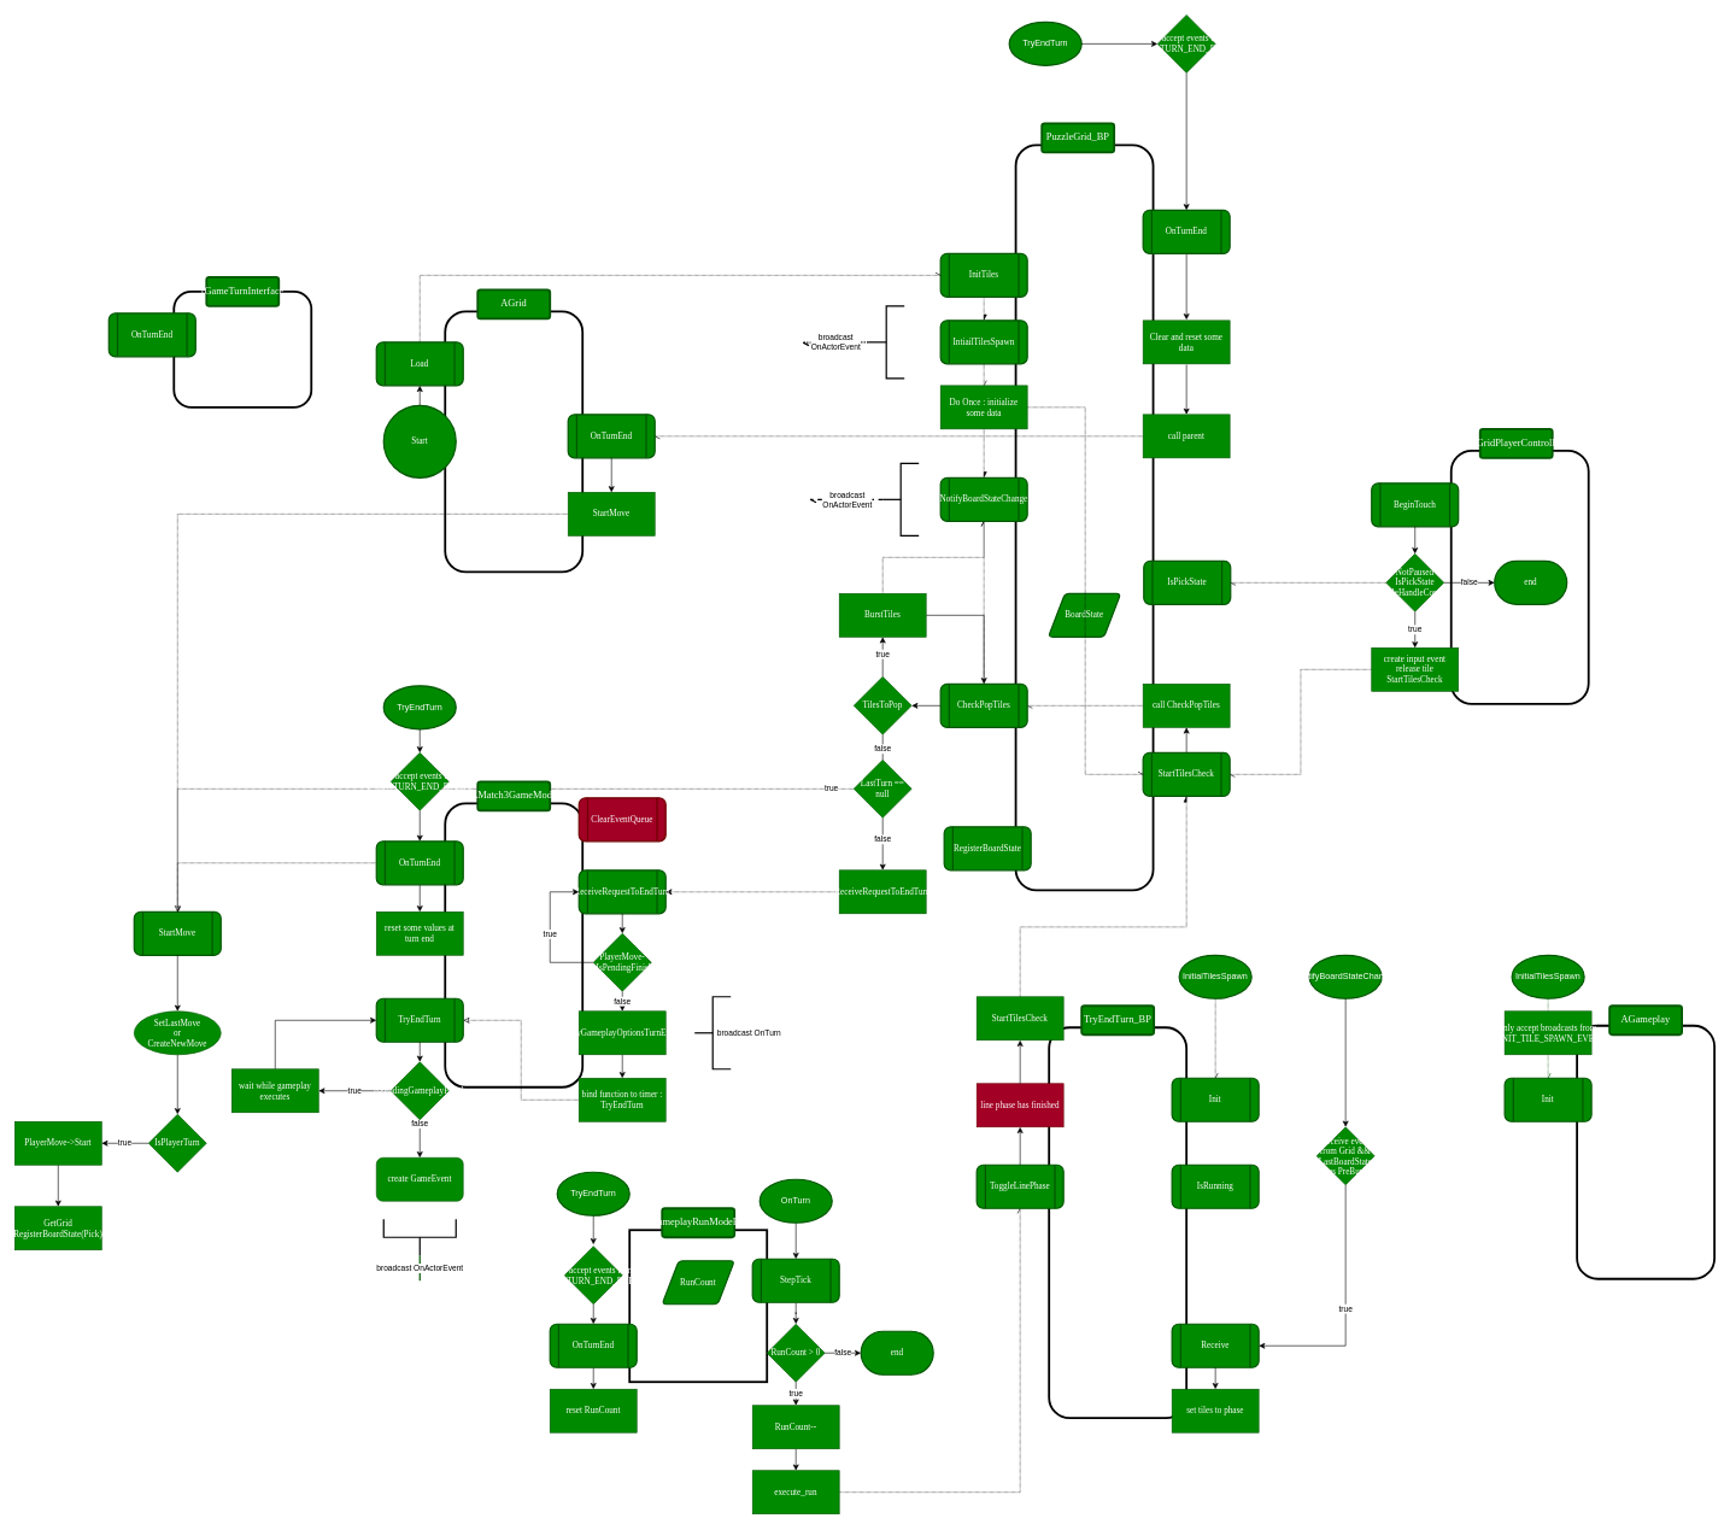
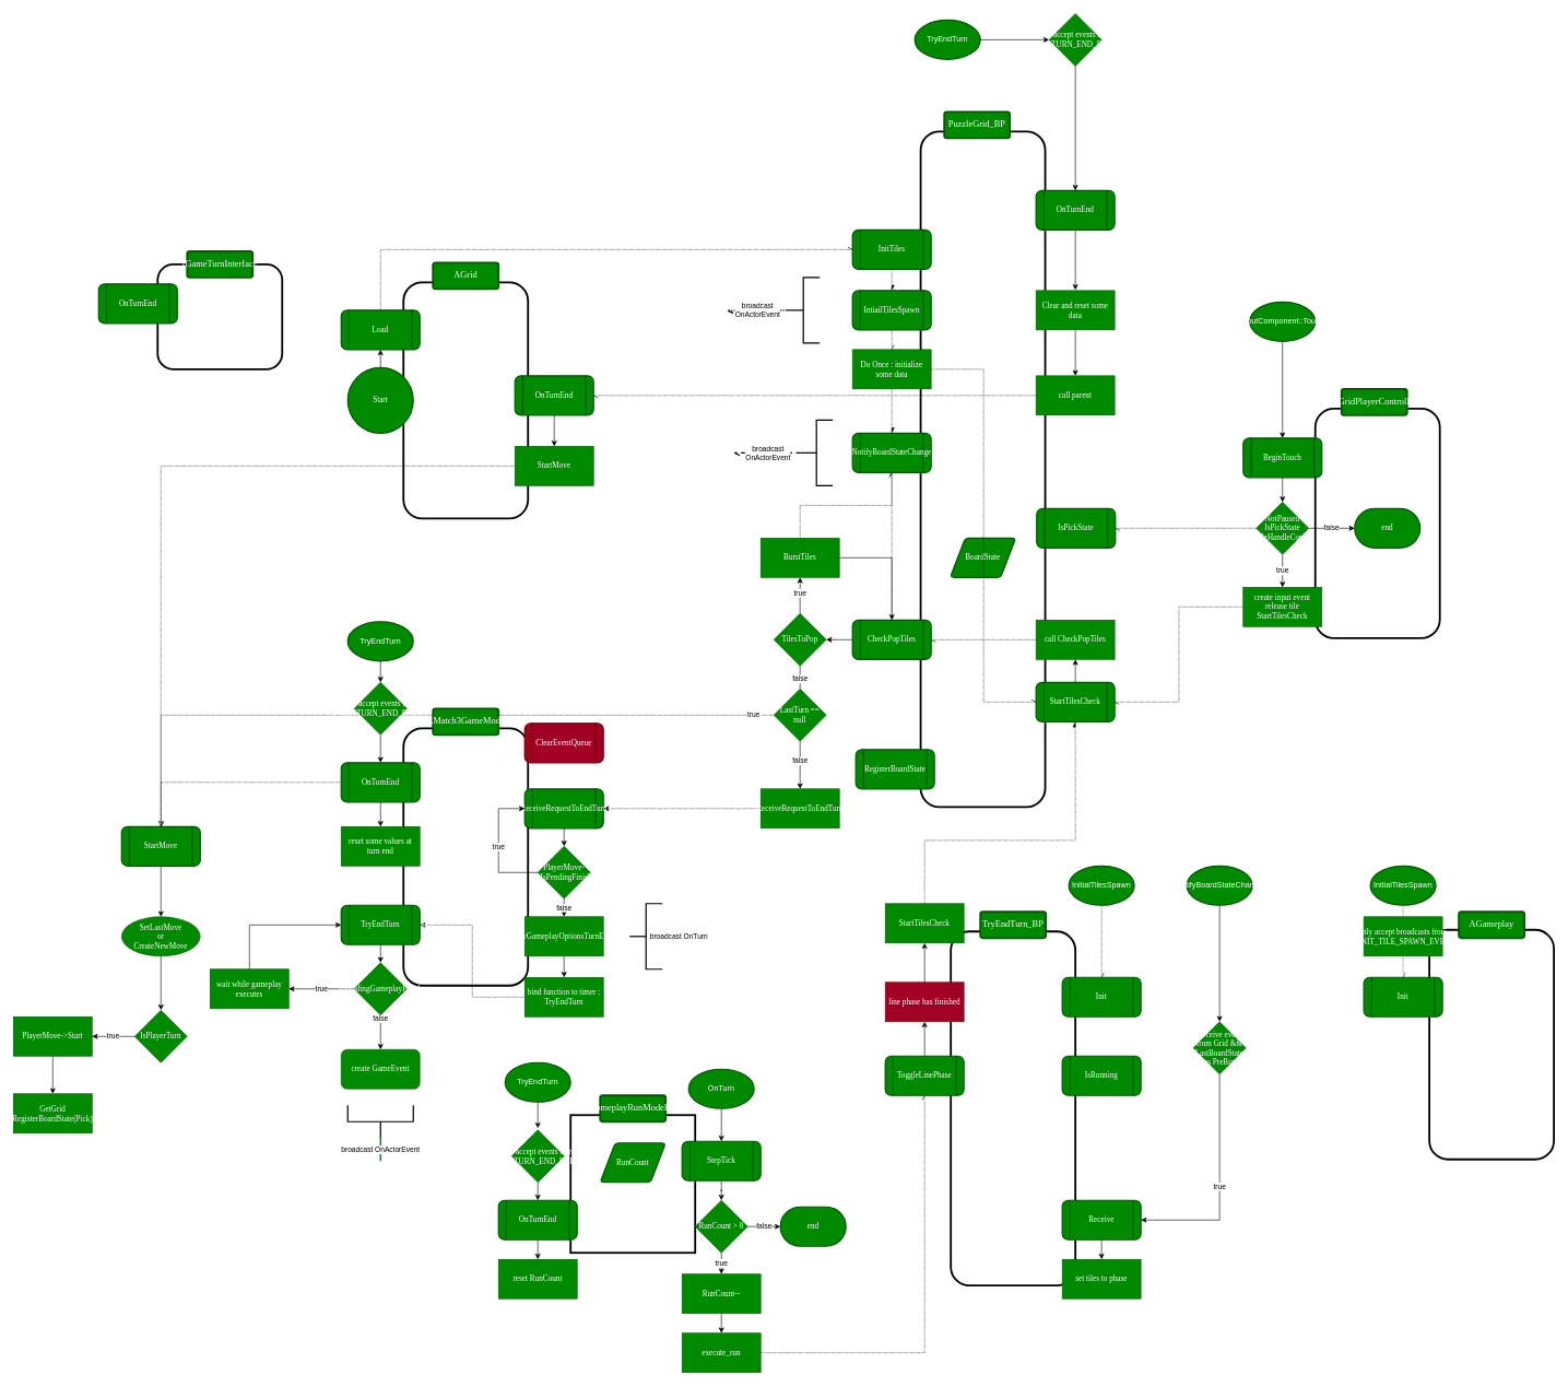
+ <mxCell id="95" value="InputComponent::Touch" style="strokeWidth=2;html=1;shape=mxgraph.flowchart.start_1;whiteSpace=wrap;fillColor=#008a00;strokeColor=#005700;fontColor=#ffffff;" parent="1" vertex="1"><mxGeometry x="1906" y="460" width="100" height="60" as="geometry" /></mxCell>
+ <mxCell id="20" style="edgeStyle=orthogonalEdgeStyle;rounded=0;orthogonalLoop=1;jettySize=auto;html=1;exitX=0.5;exitY=1;exitDx=0;exitDy=0;entryX=0.5;entryY=0;entryDx=0;entryDy=0;exitPerimeter=0;fillColor=#008a00;strokeColor=default;" parent="1" source="95" target="7" edge="1"><mxGeometry relative="1" as="geometry"><mxPoint x="2046" y="512.5" as="sourcePoint" /></mxGeometry></mxCell>
